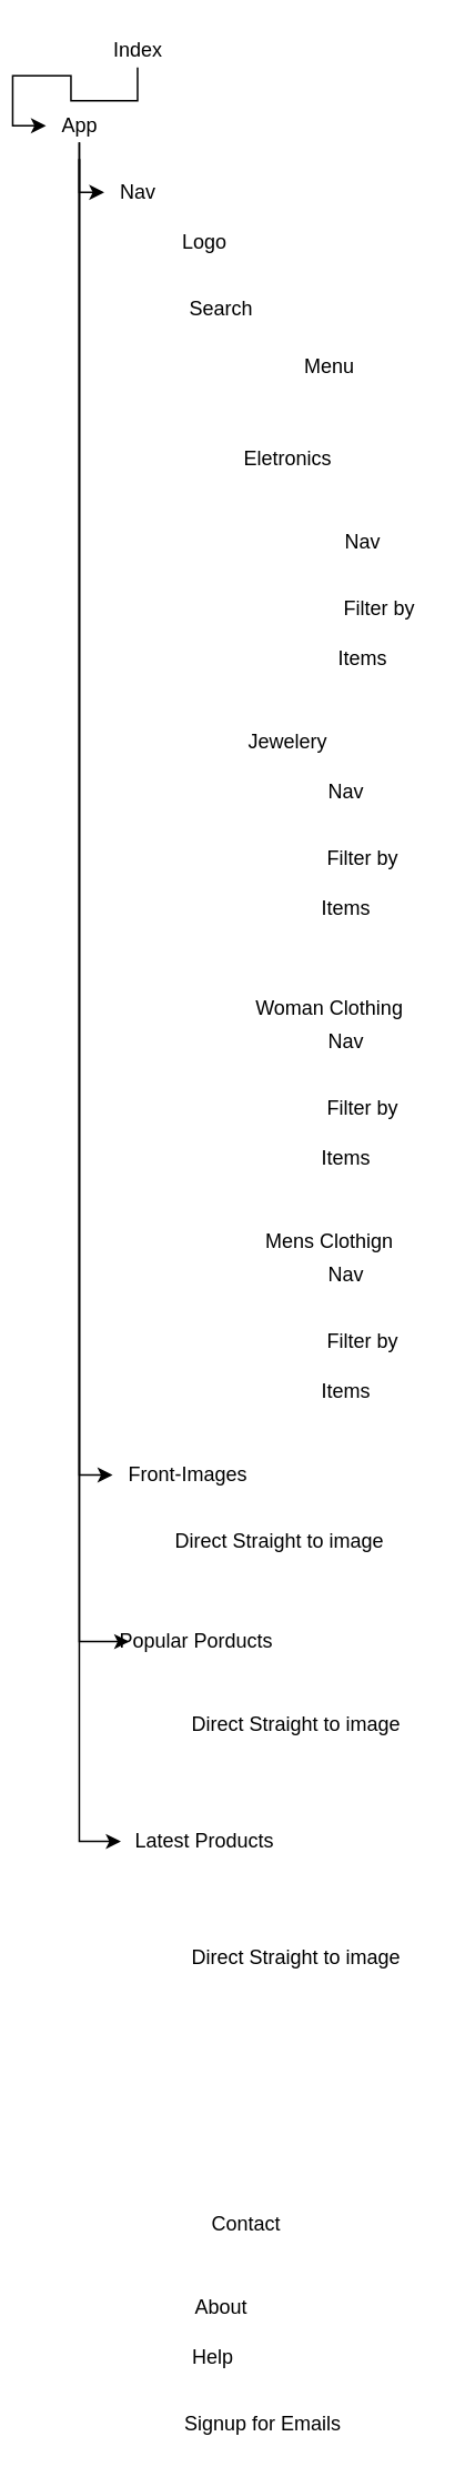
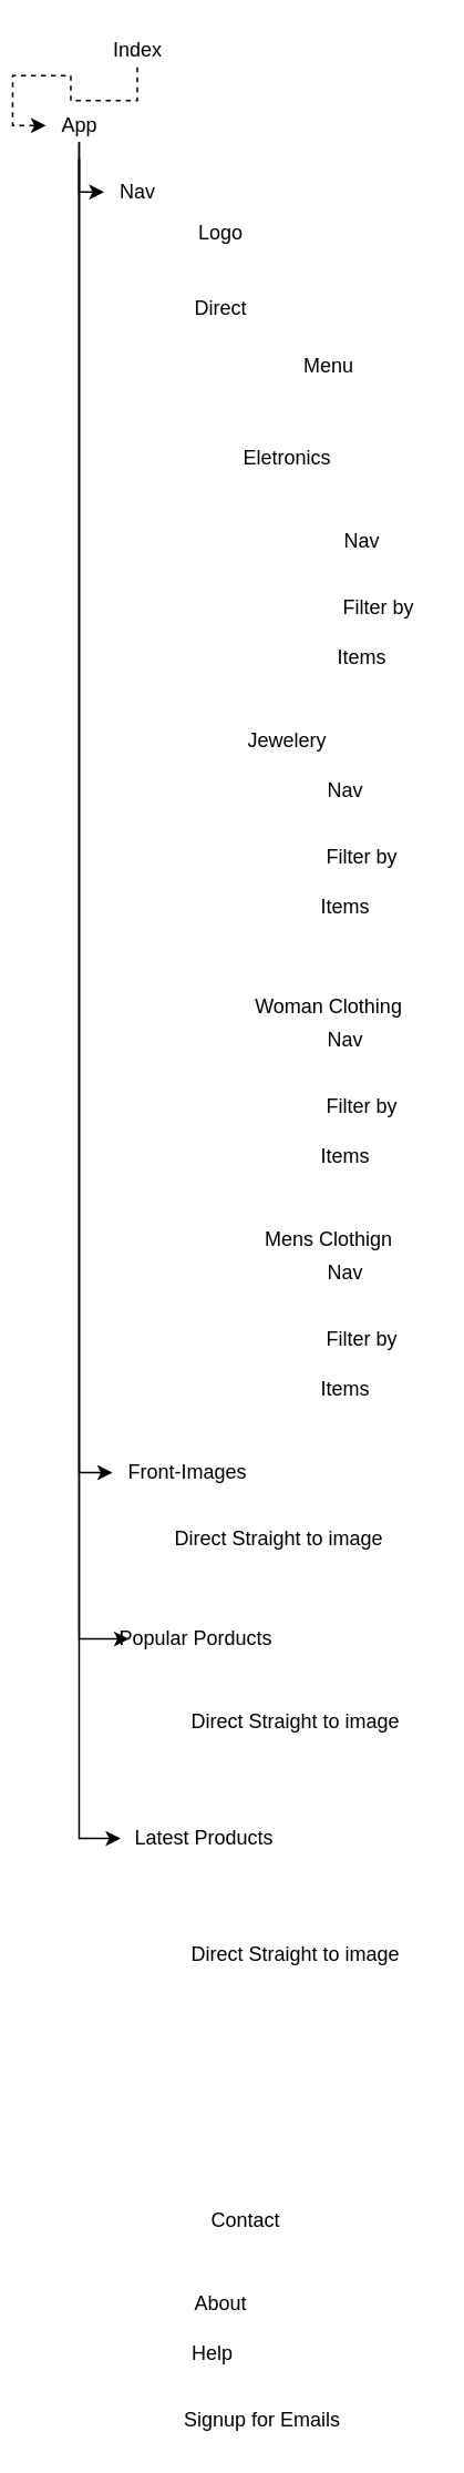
- <mxCell id="2" style="edgeStyle=orthogonalEdgeStyle;rounded=0;orthogonalLoop=1;jettySize=auto;html=1;entryX=0;entryY=0.5;entryDx=0;entryDy=0;entryPerimeter=0;" edge="1" parent="1" source="3" target="5"><mxGeometry relative="1" as="geometry" /></mxCell>
+ <mxCell id="2" style="edgeStyle=orthogonalEdgeStyle;rounded=0;orthogonalLoop=1;jettySize=auto;html=1;entryX=0;entryY=0.5;entryDx=0;entryDy=0;entryPerimeter=0;dashed=1;" edge="1" parent="1" source="3" target="5"><mxGeometry relative="1" as="geometry" /></mxCell>
- <mxCell id="14" value="Logo" style="text;html=1;align=center;verticalAlign=middle;resizable=0;points=[];autosize=1;" vertex="1" parent="1"><mxGeometry x="95" y="135" width="40" height="20" as="geometry" /></mxCell>
+ <mxCell id="14" value="Logo" style="text;html=1;align=center;verticalAlign=middle;resizable=0;points=[];autosize=1;" vertex="1" parent="1"><mxGeometry x="105" y="130" width="40" height="20" as="geometry" /></mxCell>
- <mxCell id="15" value="Search" style="text;html=1;align=center;verticalAlign=middle;resizable=0;points=[];autosize=1;" vertex="1" parent="1"><mxGeometry x="100" y="175" width="50" height="20" as="geometry" /></mxCell>
+ <mxCell id="15" value="Direct" style="text;html=1;align=center;verticalAlign=middle;resizable=0;points=[];autosize=1;" vertex="1" parent="1"><mxGeometry x="100" y="175" width="50" height="20" as="geometry" /></mxCell>
